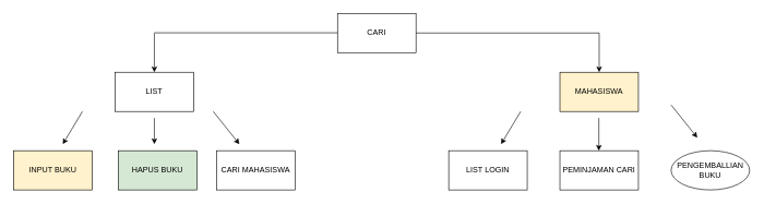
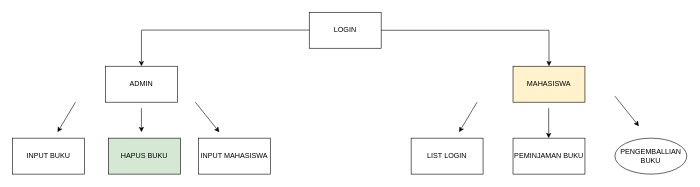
- <mxCell id="2" value="&lt;span style=&quot;font-weight: normal;&quot;&gt;CARI&lt;/span&gt;" style="rounded=0;whiteSpace=wrap;html=1;fontStyle=1" parent="1" vertex="1"><mxGeometry x="515" y="20" width="120" height="60" as="geometry" /></mxCell>
+ <mxCell id="2" value="&lt;span style=&quot;font-weight: normal;&quot;&gt;LOGIN&lt;/span&gt;" style="rounded=0;whiteSpace=wrap;html=1;fontStyle=1" parent="1" vertex="1"><mxGeometry x="515" y="20" width="120" height="60" as="geometry" /></mxCell>
- <mxCell id="3" value="&lt;span style=&quot;font-weight: normal;&quot;&gt;LIST&lt;/span&gt;" style="rounded=0;whiteSpace=wrap;html=1;fontStyle=1" parent="1" vertex="1"><mxGeometry x="175" y="110" width="120" height="60" as="geometry" /></mxCell>
+ <mxCell id="3" value="&lt;span style=&quot;font-weight: normal;&quot;&gt;ADMIN&lt;/span&gt;" style="rounded=0;whiteSpace=wrap;html=1;fontStyle=1" parent="1" vertex="1"><mxGeometry x="175" y="110" width="120" height="60" as="geometry" /></mxCell>
- <mxCell id="7" value="&lt;span style=&quot;font-weight: normal;&quot;&gt;INPUT BUKU&lt;/span&gt;" style="rounded=0;whiteSpace=wrap;html=1;fontStyle=1;fillColor=#fff2cc;" parent="1" vertex="1"><mxGeometry x="20" y="230" width="120" height="60" as="geometry" /></mxCell>
+ <mxCell id="7" value="&lt;span style=&quot;font-weight: normal;&quot;&gt;INPUT BUKU&lt;/span&gt;" style="rounded=0;whiteSpace=wrap;html=1;fontStyle=1" parent="1" vertex="1"><mxGeometry x="20" y="230" width="120" height="60" as="geometry" /></mxCell>
- <mxCell id="11" value="&lt;span style=&quot;font-weight: normal;&quot;&gt;CARI MAHASISWA&lt;/span&gt;" style="rounded=0;whiteSpace=wrap;html=1;fontStyle=1" parent="1" vertex="1"><mxGeometry x="330" y="230" width="120" height="60" as="geometry" /></mxCell>
+ <mxCell id="11" value="&lt;span style=&quot;font-weight: normal;&quot;&gt;INPUT MAHASISWA&lt;/span&gt;" style="rounded=0;whiteSpace=wrap;html=1;fontStyle=1" parent="1" vertex="1"><mxGeometry x="330" y="230" width="120" height="60" as="geometry" /></mxCell>
- <mxCell id="13" value="&lt;span style=&quot;font-weight: normal;&quot;&gt;PEMINJAMAN CARI&lt;/span&gt;" style="rounded=0;whiteSpace=wrap;html=1;fontStyle=1" parent="1" vertex="1"><mxGeometry x="855" y="230" width="120" height="60" as="geometry" /></mxCell>
+ <mxCell id="13" value="&lt;span style=&quot;font-weight: normal;&quot;&gt;PEMINJAMAN BUKU&lt;/span&gt;" style="rounded=0;whiteSpace=wrap;html=1;fontStyle=1" parent="1" vertex="1"><mxGeometry x="855" y="230" width="120" height="60" as="geometry" /></mxCell>
